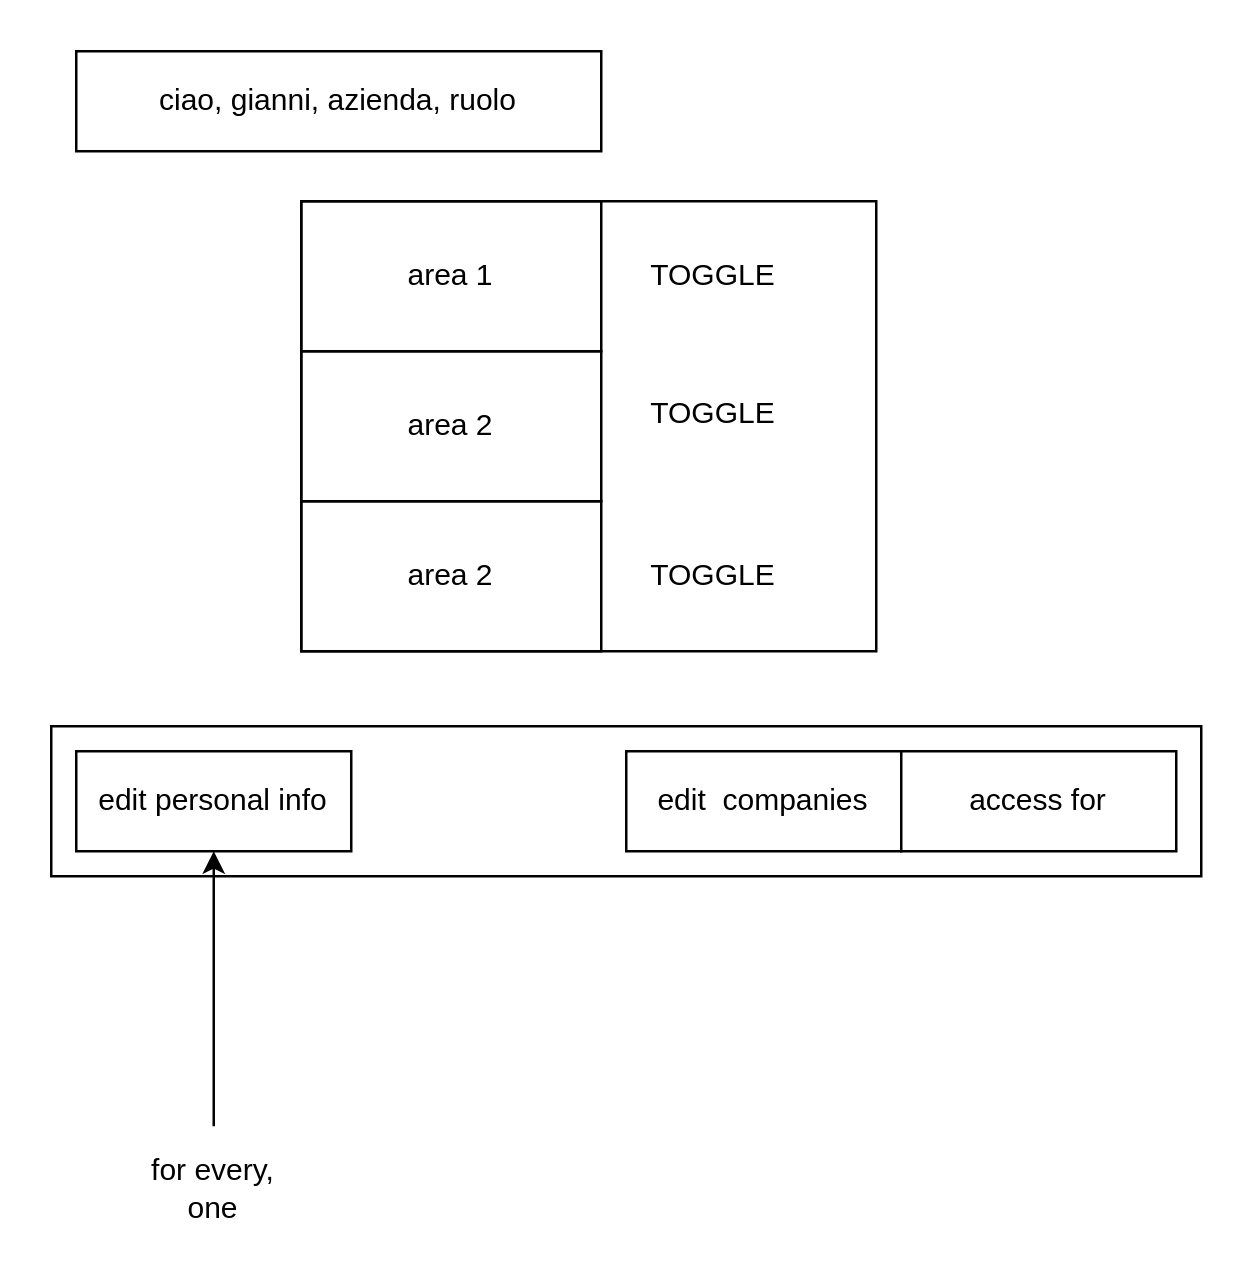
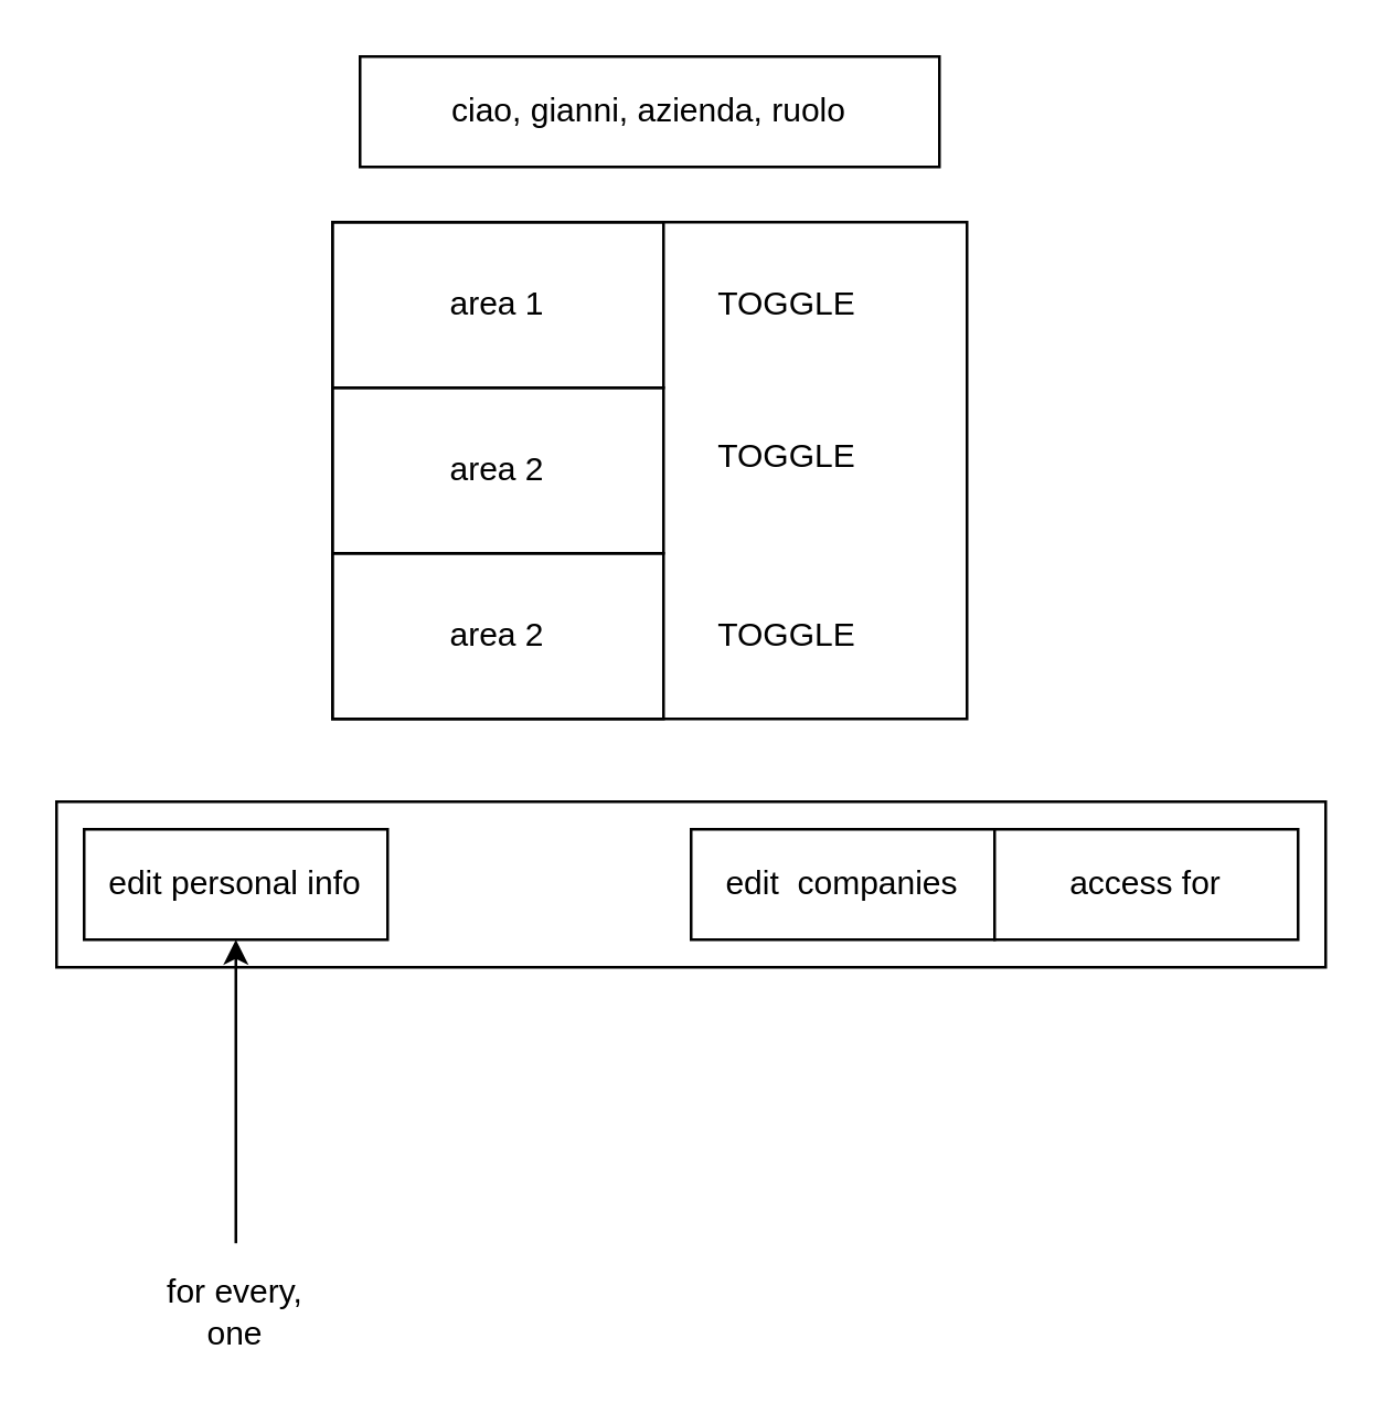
- <mxCell id="3" value="ciao, gianni, azienda, ruolo" style="rounded=0;whiteSpace=wrap;html=1;" parent="1" vertex="1"><mxGeometry x="30" y="20" width="210" height="40" as="geometry" /></mxCell>
+ <mxCell id="3" value="ciao, gianni, azienda, ruolo" style="rounded=0;whiteSpace=wrap;html=1;" parent="1" vertex="1"><mxGeometry x="130" y="20" width="210" height="40" as="geometry" /></mxCell>
